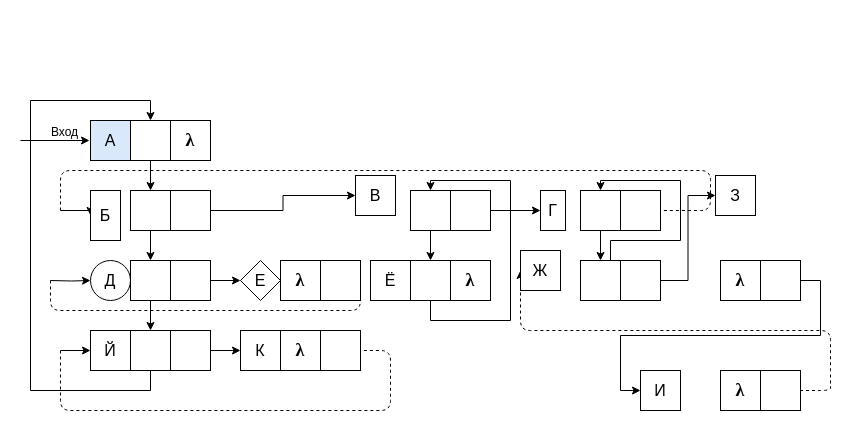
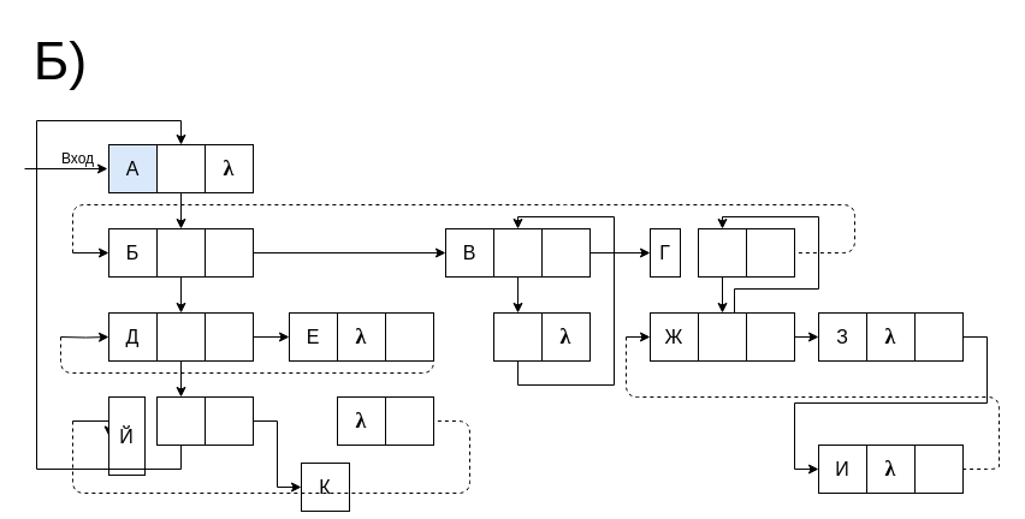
+ <mxCell id="3" value="&lt;font style=&quot;font-size: 45px&quot;&gt;Б)&lt;/font&gt;" style="text;html=1;strokeColor=none;fillColor=none;align=center;verticalAlign=middle;whiteSpace=wrap;rounded=0;" vertex="1" parent="1"><mxGeometry x="20" y="20" width="60" height="60" as="geometry" /></mxCell>
- <mxCell id="27" value="&lt;font size=&quot;3&quot;&gt;В&lt;/font&gt;" style="rounded=0;whiteSpace=wrap;html=1;" vertex="1" parent="1"><mxGeometry x="355" y="175" width="40" height="40" as="geometry" /></mxCell>
+ <mxCell id="27" value="&lt;font size=&quot;3&quot;&gt;В&lt;/font&gt;" style="rounded=0;whiteSpace=wrap;html=1;" vertex="1" parent="1"><mxGeometry x="370" y="190" width="40" height="40" as="geometry" /></mxCell>
- <mxCell id="51" value="&lt;font size=&quot;3&quot;&gt;З&lt;/font&gt;" style="rounded=0;whiteSpace=wrap;html=1;" vertex="1" parent="1"><mxGeometry x="715" y="175" width="40" height="40" as="geometry" /></mxCell>
+ <mxCell id="51" value="&lt;font size=&quot;3&quot;&gt;З&lt;/font&gt;" style="rounded=0;whiteSpace=wrap;html=1;" vertex="1" parent="1"><mxGeometry x="680" y="260" width="40" height="40" as="geometry" /></mxCell>
- <mxCell id="10" value="&lt;font size=&quot;3&quot;&gt;Б&lt;/font&gt;" style="rounded=0;whiteSpace=wrap;html=1;" vertex="1" parent="1"><mxGeometry x="90" y="190" width="30" height="50" as="geometry" /></mxCell>
+ <mxCell id="10" value="&lt;font size=&quot;3&quot;&gt;Б&lt;/font&gt;" style="rounded=0;whiteSpace=wrap;html=1;" vertex="1" parent="1"><mxGeometry x="90" y="190" width="40" height="40" as="geometry" /></mxCell>
- <mxCell id="46" value="&lt;font size=&quot;3&quot;&gt;Ж&lt;/font&gt;" style="rounded=0;whiteSpace=wrap;html=1;" vertex="1" parent="1"><mxGeometry x="520" y="250" width="40" height="40" as="geometry" /></mxCell>
+ <mxCell id="46" value="&lt;font size=&quot;3&quot;&gt;Ж&lt;/font&gt;" style="rounded=0;whiteSpace=wrap;html=1;" vertex="1" parent="1"><mxGeometry x="540" y="260" width="40" height="40" as="geometry" /></mxCell>
- <mxCell id="16" value="&lt;font size=&quot;3&quot;&gt;Д&lt;/font&gt;" style="ellipse;whiteSpace=wrap;html=1;" vertex="1" parent="1"><mxGeometry x="90" y="260" width="40" height="40" as="geometry" /></mxCell>
+ <mxCell id="16" value="&lt;font size=&quot;3&quot;&gt;Д&lt;/font&gt;" style="rounded=0;whiteSpace=wrap;html=1;" vertex="1" parent="1"><mxGeometry x="90" y="260" width="40" height="40" as="geometry" /></mxCell>
- <mxCell id="36" value="&lt;font size=&quot;3&quot;&gt;Е&lt;/font&gt;" style="rhombus;whiteSpace=wrap;html=1;" vertex="1" parent="1"><mxGeometry x="240" y="260" width="40" height="40" as="geometry" /></mxCell>
+ <mxCell id="36" value="&lt;font size=&quot;3&quot;&gt;Е&lt;/font&gt;" style="rounded=0;whiteSpace=wrap;html=1;" vertex="1" parent="1"><mxGeometry x="240" y="260" width="40" height="40" as="geometry" /></mxCell>
- <mxCell id="42" value="&lt;font size=&quot;3&quot;&gt;Ё&lt;/font&gt;" style="rounded=0;whiteSpace=wrap;html=1;" vertex="1" parent="1"><mxGeometry x="370" y="260" width="40" height="40" as="geometry" /></mxCell>
- <mxCell id="22" value="&lt;font size=&quot;3&quot;&gt;Й&lt;/font&gt;" style="rounded=0;whiteSpace=wrap;html=1;" vertex="1" parent="1"><mxGeometry x="90" y="330" width="40" height="40" as="geometry" /></mxCell>
+ <mxCell id="22" value="&lt;font size=&quot;3&quot;&gt;Й&lt;/font&gt;" style="rounded=0;whiteSpace=wrap;html=1;" vertex="1" parent="1"><mxGeometry x="90" y="330" width="30" height="65" as="geometry" /></mxCell>
- <mxCell id="39" value="&lt;font size=&quot;3&quot;&gt;К&lt;/font&gt;" style="rounded=0;whiteSpace=wrap;html=1;" vertex="1" parent="1"><mxGeometry x="240" y="330" width="40" height="40" as="geometry" /></mxCell>
+ <mxCell id="39" value="&lt;font size=&quot;3&quot;&gt;К&lt;/font&gt;" style="rounded=0;whiteSpace=wrap;html=1;" vertex="1" parent="1"><mxGeometry x="250" y="385" width="40" height="40" as="geometry" /></mxCell>
- <mxCell id="55" value="&lt;font size=&quot;3&quot;&gt;И&lt;/font&gt;" style="rounded=0;whiteSpace=wrap;html=1;" vertex="1" parent="1"><mxGeometry x="640" y="370" width="40" height="40" as="geometry" /></mxCell>
+ <mxCell id="55" value="&lt;font size=&quot;3&quot;&gt;И&lt;/font&gt;" style="rounded=0;whiteSpace=wrap;html=1;" vertex="1" parent="1"><mxGeometry x="680" y="370" width="40" height="40" as="geometry" /></mxCell>
